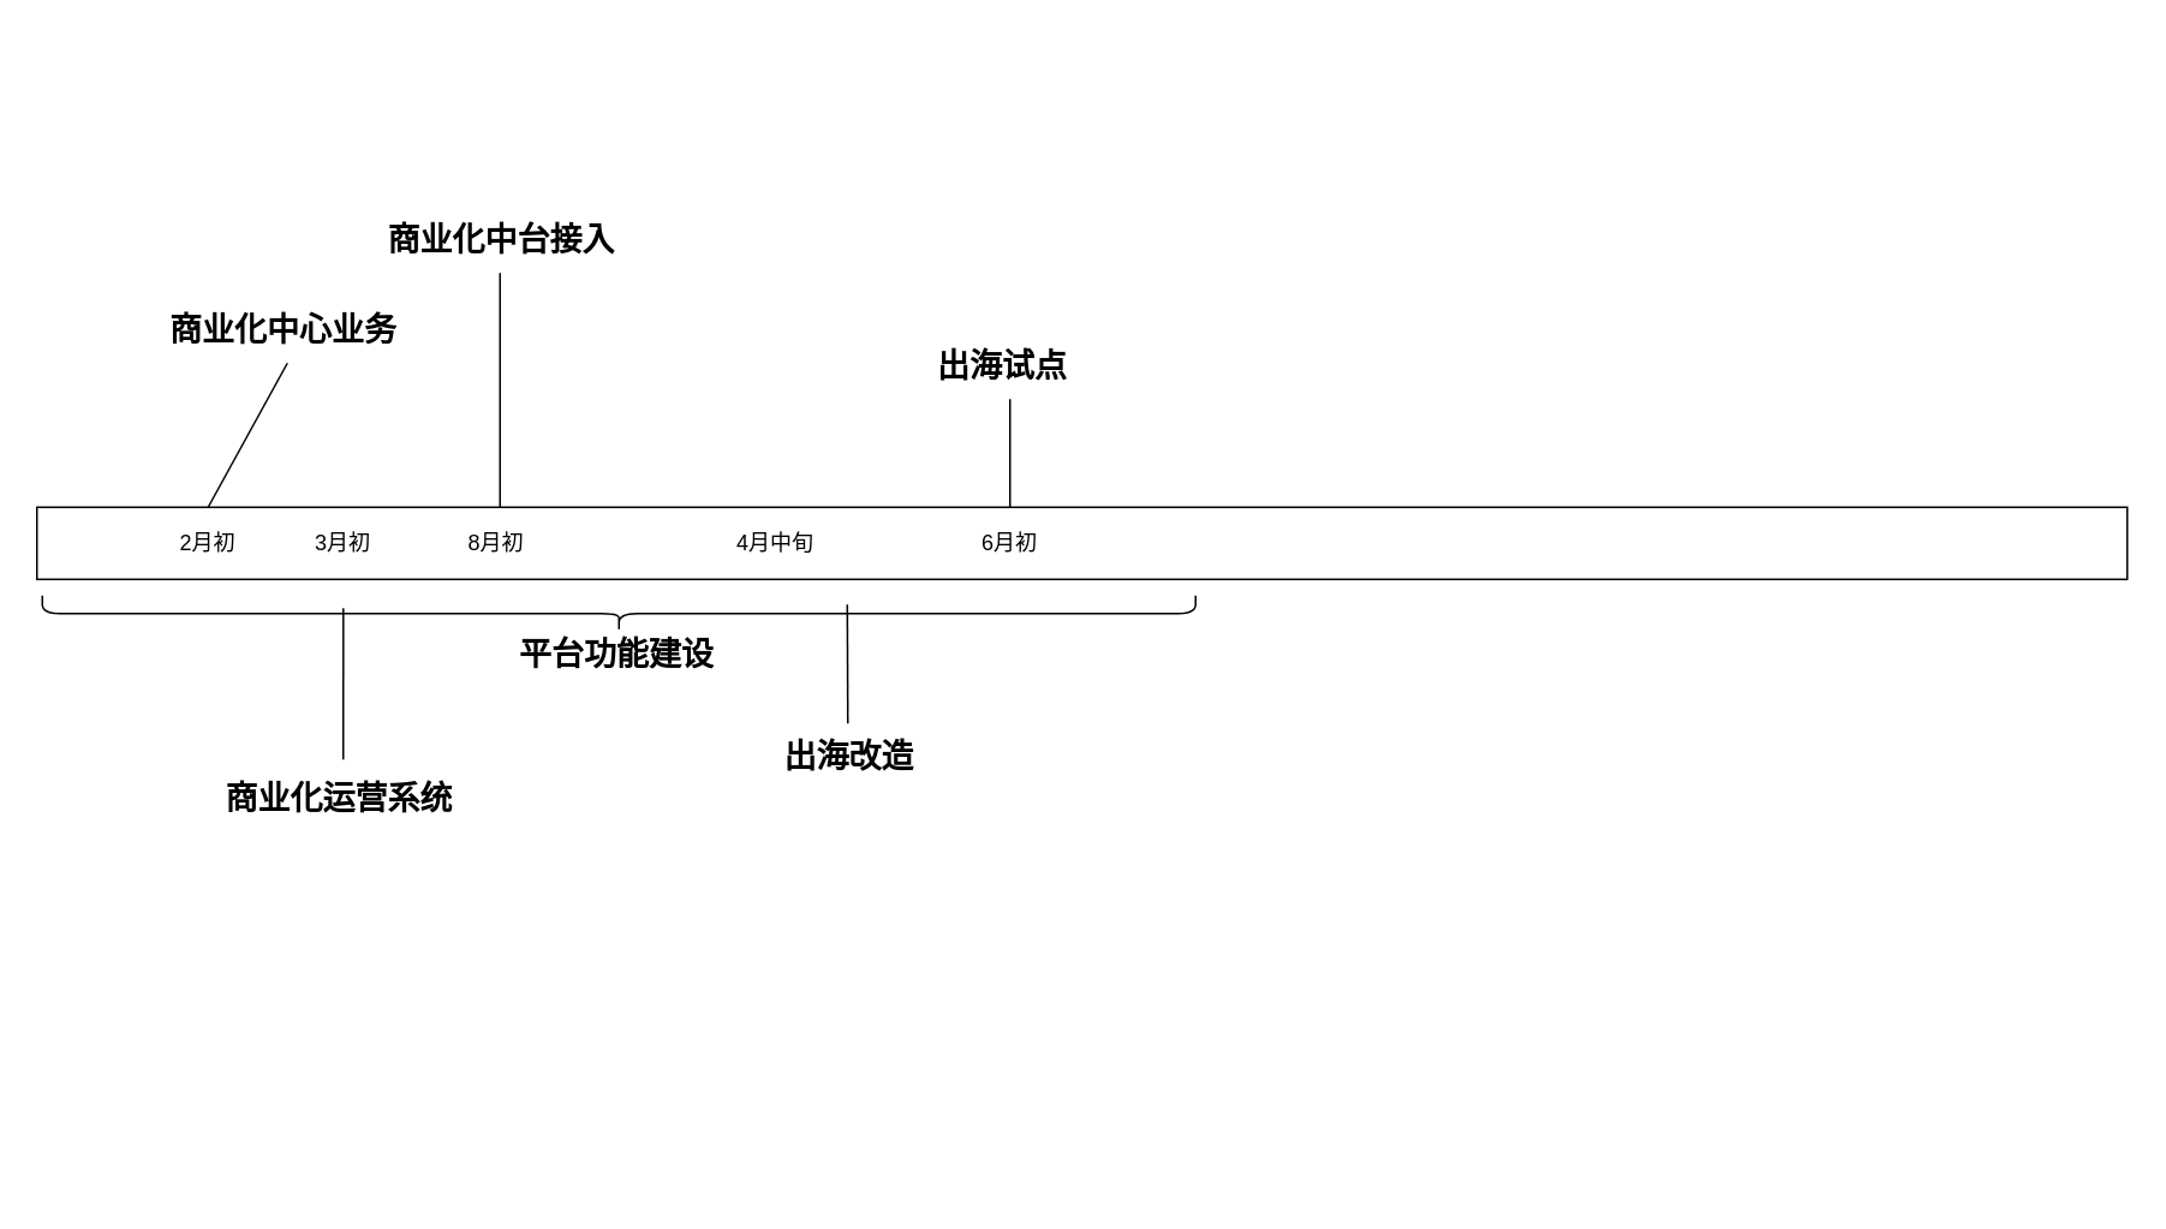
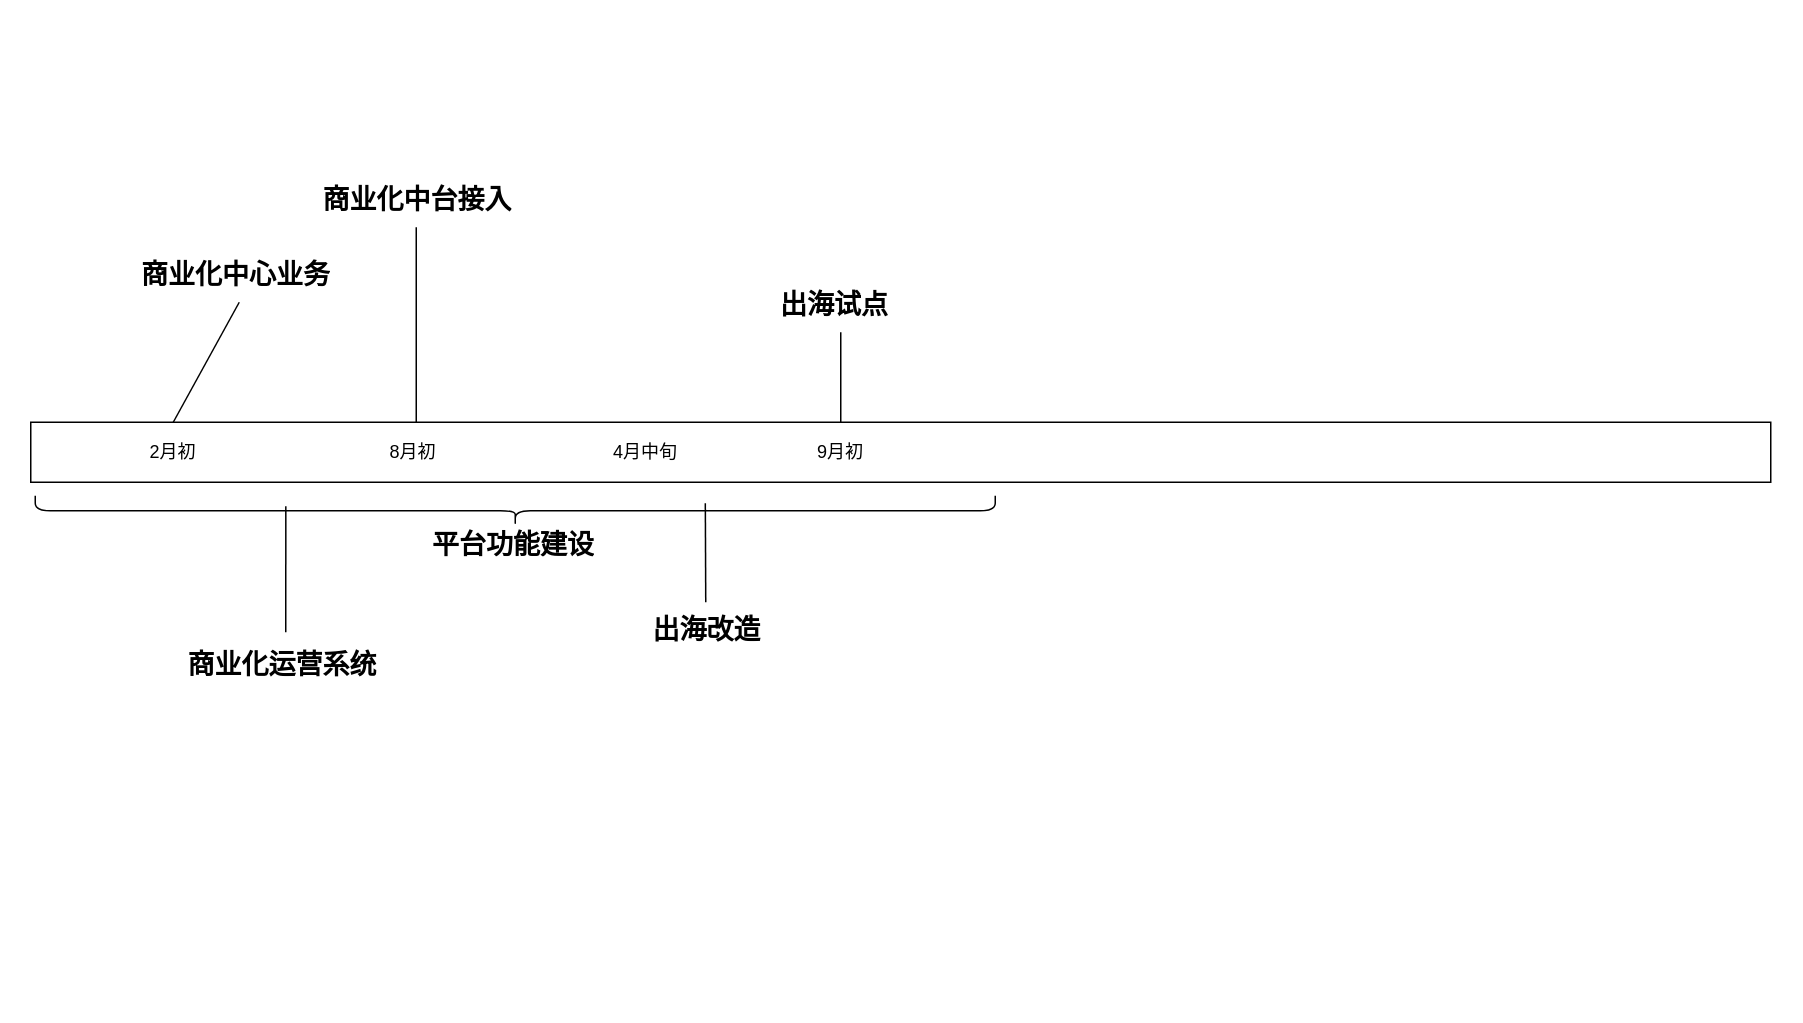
- <mxCell id="16" value="3月初" style="text;html=1;strokeColor=none;fillColor=none;align=center;verticalAlign=middle;whiteSpace=wrap;rounded=0;" vertex="1" parent="1"><mxGeometry x="160" y="286" width="60" height="30" as="geometry" /></mxCell>
- <mxCell id="19" value="6月初" style="text;html=1;strokeColor=none;fillColor=none;align=center;verticalAlign=middle;whiteSpace=wrap;rounded=0;" vertex="1" parent="1"><mxGeometry x="530" y="286" width="60" height="30" as="geometry" /></mxCell>
+ <mxCell id="19" value="9月初" style="text;html=1;strokeColor=none;fillColor=none;align=center;verticalAlign=middle;whiteSpace=wrap;rounded=0;" vertex="1" parent="1"><mxGeometry x="530" y="286" width="60" height="30" as="geometry" /></mxCell>
